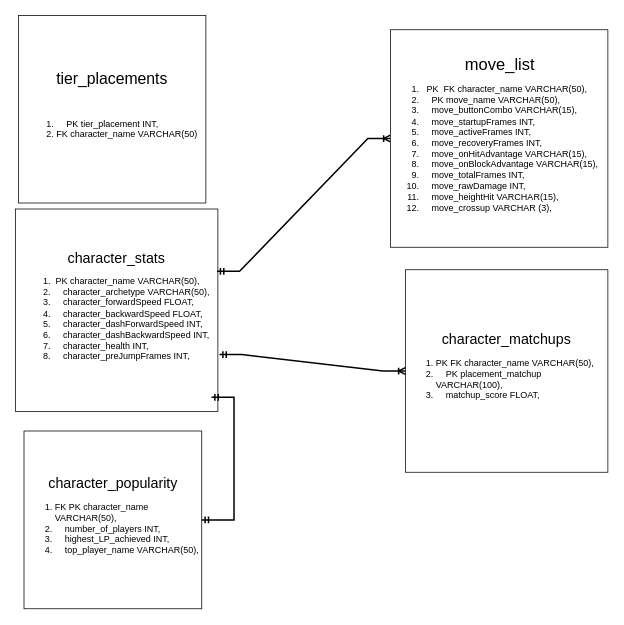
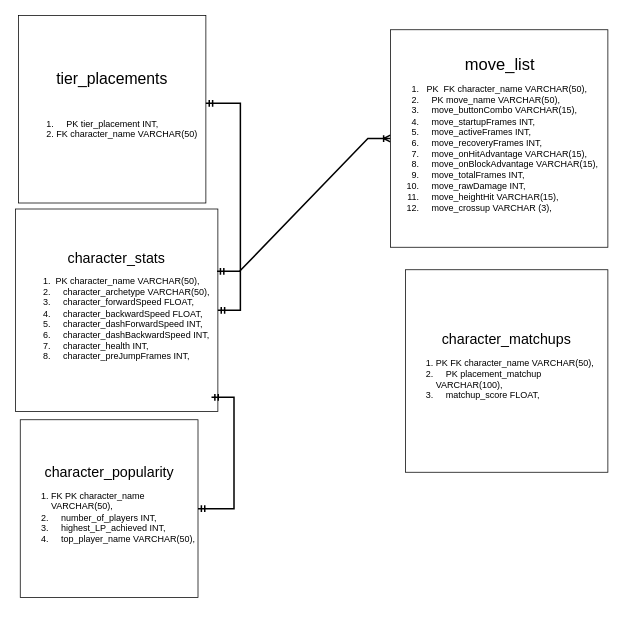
+ <mxCell id="7" value="" style="edgeStyle=entityRelationEdgeStyle;fontSize=12;html=1;endArrow=ERmandOne;startArrow=ERmandOne;rounded=0;jumpSize=6;strokeWidth=2;entryX=1;entryY=0.468;entryDx=0;entryDy=0;entryPerimeter=0;" parent="1" source="2" target="5" edge="1"><mxGeometry width="100" height="100" relative="1" as="geometry"><mxPoint x="290" y="329" as="sourcePoint" /><mxPoint x="260" y="64" as="targetPoint" /><Array as="points"><mxPoint x="290" y="339" /><mxPoint x="425.95" y="444.5" /><mxPoint x="450" y="599" /><mxPoint x="460" y="619" /><mxPoint x="360.95" y="564.5" /><mxPoint x="470.95" y="664.5" /><mxPoint x="440.95" y="617" /><mxPoint x="490.95" y="794.5" /><mxPoint x="480.95" y="704.5" /><mxPoint x="250.95" y="584.5" /><mxPoint x="330.95" y="564.5" /></Array></mxGeometry></mxCell>
- <mxCell id="8" value="" style="edgeStyle=entityRelationEdgeStyle;fontSize=12;html=1;endArrow=ERoneToMany;startArrow=ERmandOne;rounded=0;strokeWidth=2;entryX=0;entryY=0.5;entryDx=0;entryDy=0;exitX=1.008;exitY=0.719;exitDx=0;exitDy=0;exitPerimeter=0;" parent="1" source="2" target="6" edge="1"><mxGeometry width="100" height="100" relative="1" as="geometry"><mxPoint x="290" y="469" as="sourcePoint" /><mxPoint x="280" y="769" as="targetPoint" /></mxGeometry></mxCell>
- <mxCell id="9" value="&lt;div&gt;&lt;font style=&quot;font-size: 19px;&quot;&gt;character_popularity&lt;/font&gt;&lt;/div&gt;&lt;div align=&quot;left&quot;&gt;&lt;ol&gt;&lt;li&gt;FK PK character_name VARCHAR(50),&lt;/li&gt;&lt;li&gt;&amp;nbsp;&amp;nbsp;&amp;nbsp; number_of_players INT,&lt;/li&gt;&lt;li&gt;&amp;nbsp;&amp;nbsp;&amp;nbsp; highest_LP_achieved INT,&lt;/li&gt;&lt;li&gt;&amp;nbsp;&amp;nbsp;&amp;nbsp; top_player_name VARCHAR(50),&lt;/li&gt;&lt;/ol&gt;&lt;/div&gt;" style="whiteSpace=wrap;html=1;aspect=fixed;" parent="1" vertex="1"><mxGeometry x="31.5" y="574" width="237" height="237" as="geometry" /></mxCell>
+ <mxCell id="9" value="&lt;div&gt;&lt;font style=&quot;font-size: 19px;&quot;&gt;character_popularity&lt;/font&gt;&lt;/div&gt;&lt;div align=&quot;left&quot;&gt;&lt;ol&gt;&lt;li&gt;FK PK character_name VARCHAR(50),&lt;/li&gt;&lt;li&gt;&amp;nbsp;&amp;nbsp;&amp;nbsp; number_of_players INT,&lt;/li&gt;&lt;li&gt;&amp;nbsp;&amp;nbsp;&amp;nbsp; highest_LP_achieved INT,&lt;/li&gt;&lt;li&gt;&amp;nbsp;&amp;nbsp;&amp;nbsp; top_player_name VARCHAR(50),&lt;/li&gt;&lt;/ol&gt;&lt;/div&gt;" style="whiteSpace=wrap;html=1;aspect=fixed;" parent="1" vertex="1"><mxGeometry x="26.5" y="559" width="237" height="237" as="geometry" /></mxCell>
